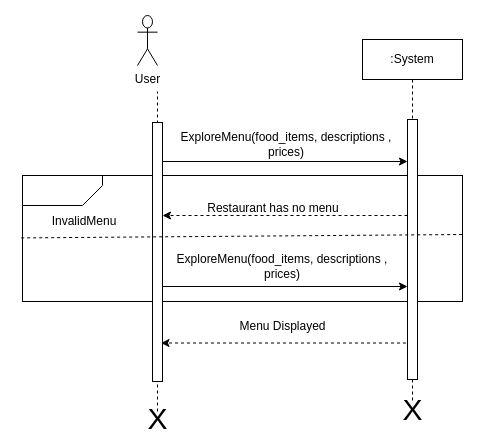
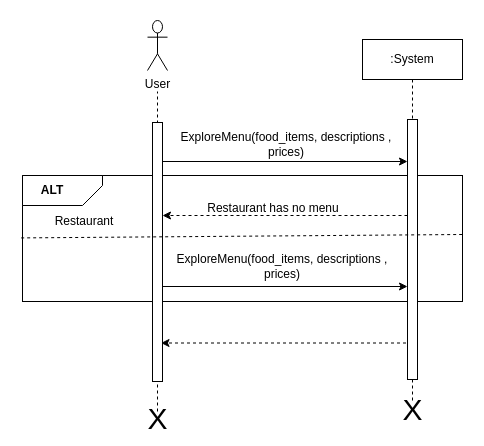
- <mxCell id="6" value="User" style="shape=umlActor;verticalLabelPosition=bottom;verticalAlign=top;html=1;outlineConnect=0;" parent="1" vertex="1"><mxGeometry x="137" y="15" width="20" height="50" as="geometry" /></mxCell>
+ <mxCell id="6" value="User" style="shape=umlActor;verticalLabelPosition=bottom;verticalAlign=top;html=1;outlineConnect=0;" parent="1" vertex="1"><mxGeometry x="147" y="20" width="20" height="50" as="geometry" /></mxCell>
+ <mxCell id="15" value="&lt;b&gt;ALT&lt;/b&gt;" style="text;strokeColor=none;align=center;fillColor=none;html=1;verticalAlign=middle;whiteSpace=wrap;rounded=0;" parent="1" vertex="1"><mxGeometry x="22" y="175" width="60" height="30" as="geometry" /></mxCell>
- <mxCell id="16" value="InvalidMenu" style="text;strokeColor=none;align=center;fillColor=none;html=1;verticalAlign=middle;whiteSpace=wrap;rounded=0;" parent="1" vertex="1"><mxGeometry x="30" y="206" width="108" height="30" as="geometry" /></mxCell>
+ <mxCell id="16" value="Restaurant" style="text;strokeColor=none;align=center;fillColor=none;html=1;verticalAlign=middle;whiteSpace=wrap;rounded=0;" parent="1" vertex="1"><mxGeometry x="30" y="206" width="108" height="30" as="geometry" /></mxCell>
- <mxCell id="18" value="Menu Displayed" style="text;strokeColor=none;align=center;fillColor=none;html=1;verticalAlign=middle;whiteSpace=wrap;rounded=0;" parent="1" vertex="1"><mxGeometry x="215.75" y="311" width="132.5" height="30" as="geometry" /></mxCell>
